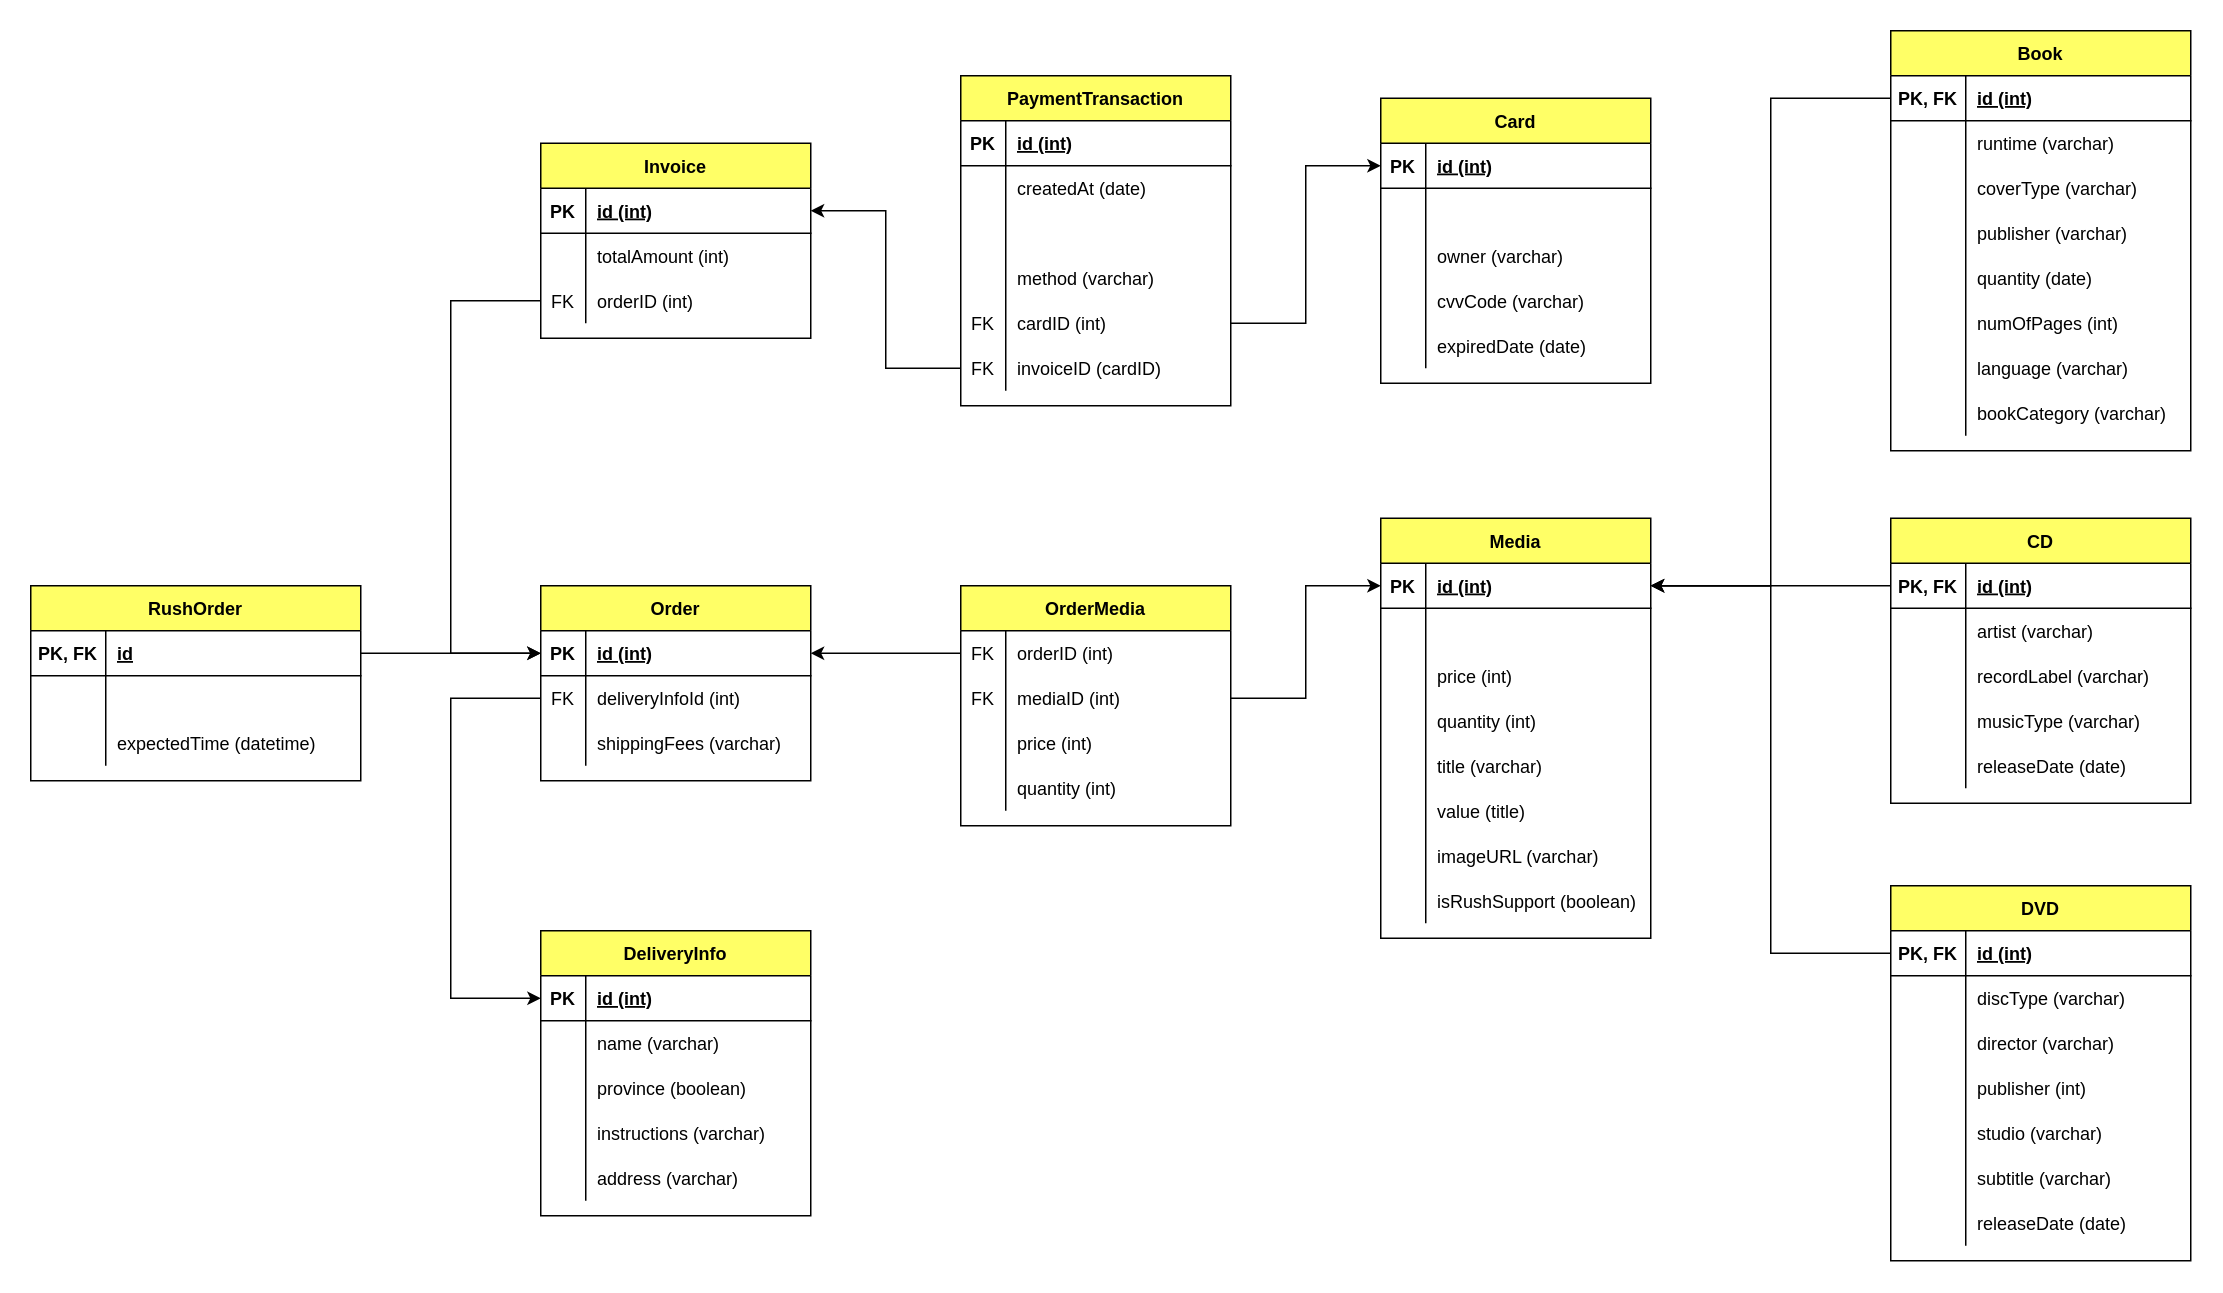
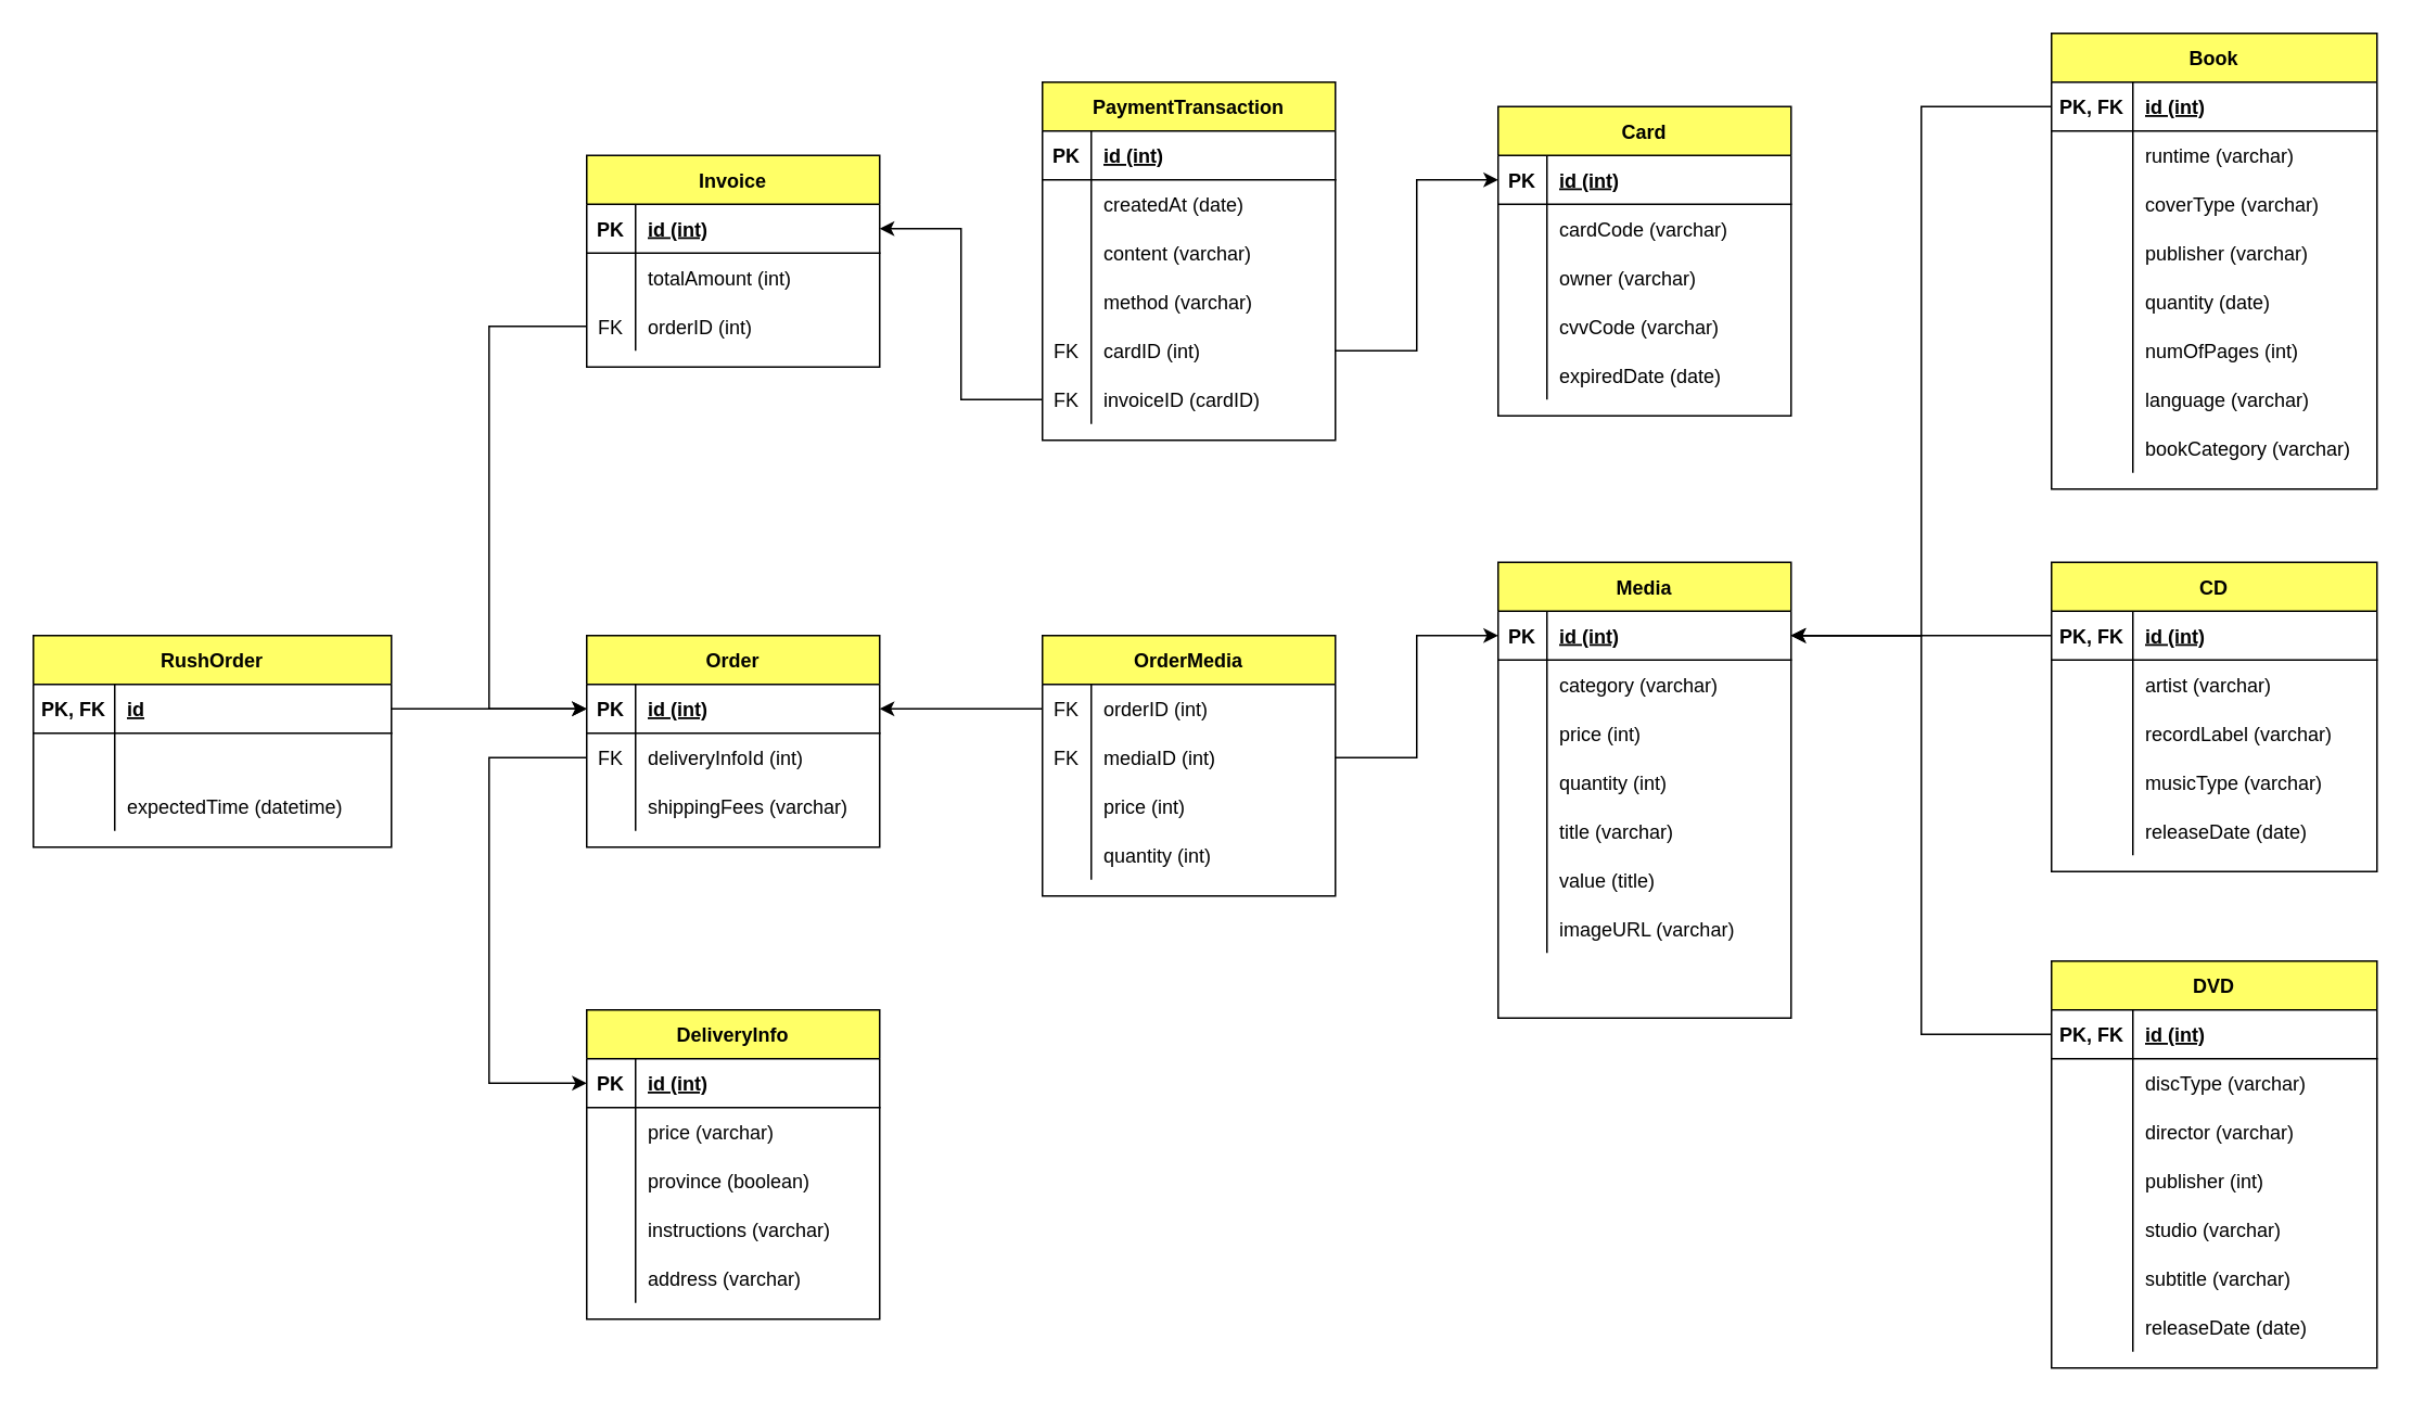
+ <mxCell id="164" value="cardCode (varchar)" style="shape=partialRectangle;connectable=0;fillColor=none;top=0;left=0;bottom=0;right=0;align=left;spacingLeft=6;overflow=hidden;" parent="162" vertex="1"><mxGeometry x="30" width="150" height="30" as="geometry" /></mxCell>
+ <mxCell id="148" value="content (varchar)" style="shape=partialRectangle;connectable=0;fillColor=none;top=0;left=0;bottom=0;right=0;align=left;spacingLeft=6;overflow=hidden;" parent="146" vertex="1"><mxGeometry x="30" width="150" height="30" as="geometry" /></mxCell>
+ <mxCell id="47" value="category (varchar)" style="shape=partialRectangle;connectable=0;fillColor=none;top=0;left=0;bottom=0;right=0;align=left;spacingLeft=6;overflow=hidden;" parent="45" vertex="1"><mxGeometry x="30" width="150" height="30" as="geometry" /></mxCell>
- <mxCell id="65" value="isRushSupport (boolean)" style="shape=partialRectangle;connectable=0;fillColor=none;top=0;left=0;bottom=0;right=0;align=left;spacingLeft=6;overflow=hidden;" vertex="1" parent="63"><mxGeometry x="30" width="150" height="30" as="geometry" /></mxCell>
- <mxCell id="8" value="name (varchar)" style="shape=partialRectangle;connectable=0;fillColor=none;top=0;left=0;bottom=0;right=0;align=left;spacingLeft=6;overflow=hidden;" parent="6" vertex="1"><mxGeometry x="30" width="150" height="30" as="geometry" /></mxCell>
+ <mxCell id="8" value="price (varchar)" style="shape=partialRectangle;connectable=0;fillColor=none;top=0;left=0;bottom=0;right=0;align=left;spacingLeft=6;overflow=hidden;" parent="6" vertex="1"><mxGeometry x="30" width="150" height="30" as="geometry" /></mxCell>
